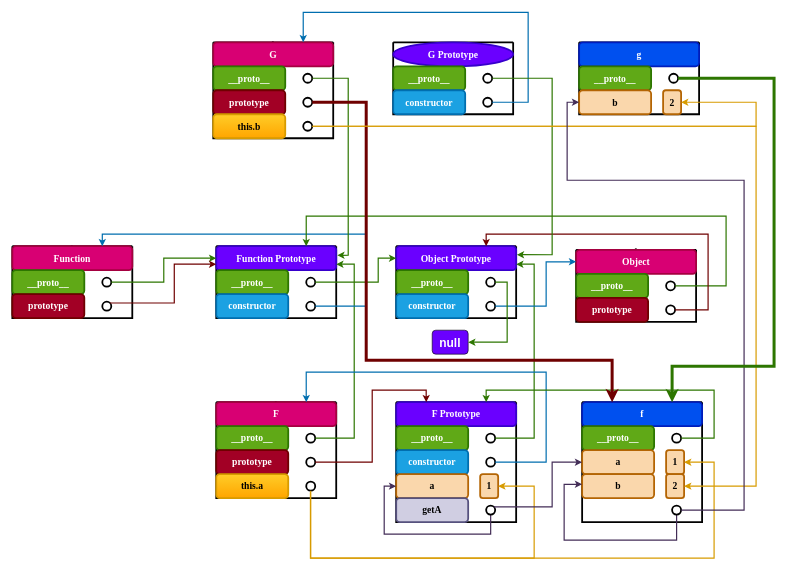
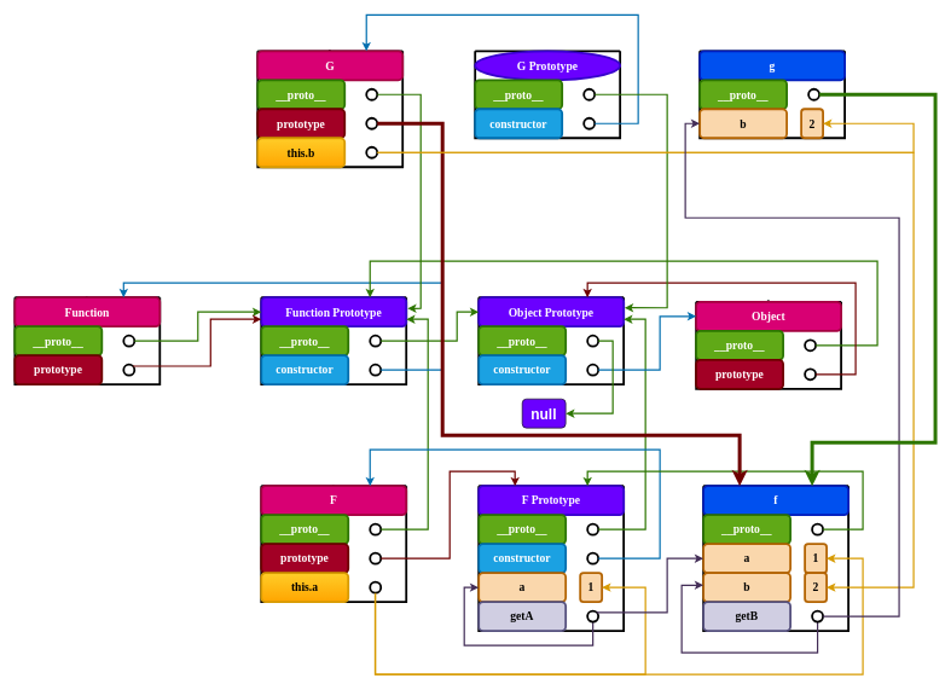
+ <mxCell id="28" value="getB" style="rounded=1;whiteSpace=wrap;html=1;fontFamily=Lucida Console;fontSize=16;strokeWidth=3;fillColor=#d0cee2;strokeColor=#56517e;fontStyle=1" vertex="1" parent="21"><mxGeometry y="160" width="120" height="40" as="geometry" /></mxCell>
